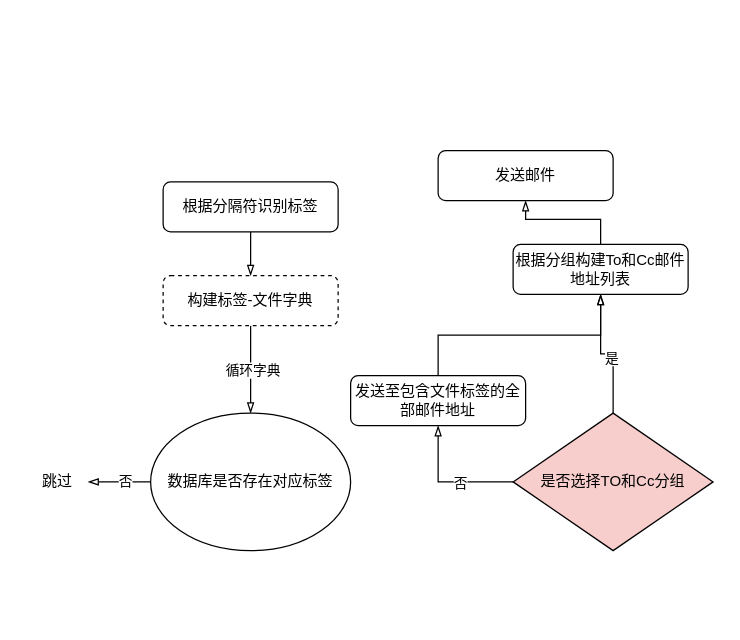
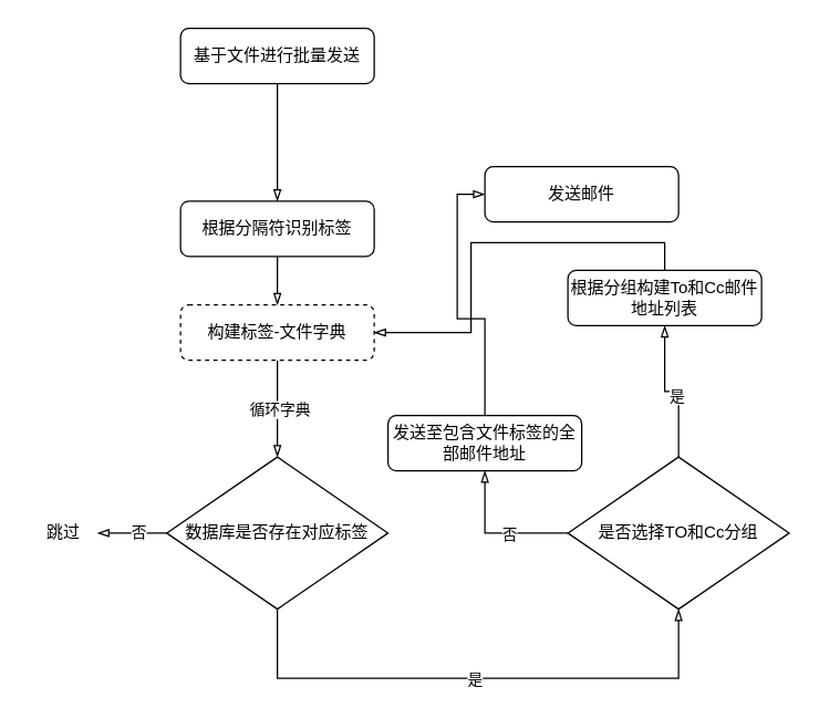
+ <mxCell id="3" value="基于文件进行批量发送" style="rounded=1;whiteSpace=wrap;html=1;fontSize=12;glass=0;strokeWidth=1;shadow=0;" parent="1" vertex="1"><mxGeometry x="130" y="20" width="140" height="40" as="geometry" /></mxCell>
+ <mxCell id="2" style="edgeStyle=orthogonalEdgeStyle;rounded=0;orthogonalLoop=1;jettySize=auto;html=1;exitX=0.5;exitY=1;exitDx=0;exitDy=0;entryX=0.5;entryY=0;entryDx=0;entryDy=0;endArrow=blockThin;endFill=0;" edge="1" parent="1" source="3" target="5"><mxGeometry relative="1" as="geometry" /></mxCell>
- <mxCell id="22" style="edgeStyle=orthogonalEdgeStyle;rounded=0;orthogonalLoop=1;jettySize=auto;html=1;exitX=0.5;exitY=0;exitDx=0;exitDy=0;entryX=0.5;entryY=1;entryDx=0;entryDy=0;endArrow=blockThin;endFill=0;" edge="1" parent="1" source="23" target="24"><mxGeometry relative="1" as="geometry" /></mxCell>
+ <mxCell id="22" style="edgeStyle=orthogonalEdgeStyle;rounded=0;orthogonalLoop=1;jettySize=auto;html=1;exitX=0.5;exitY=0;exitDx=0;exitDy=0;endArrow=blockThin;endFill=0;" edge="1" parent="1" source="23" target="8"><mxGeometry relative="1" as="geometry" /></mxCell>
- <mxCell id="20" style="edgeStyle=orthogonalEdgeStyle;rounded=0;orthogonalLoop=1;jettySize=auto;html=1;exitX=0.5;exitY=0;exitDx=0;exitDy=0;endArrow=blockThin;endFill=0;" edge="1" parent="1" source="21" target="23"><mxGeometry relative="1" as="geometry" /></mxCell>
+ <mxCell id="20" style="edgeStyle=orthogonalEdgeStyle;rounded=0;orthogonalLoop=1;jettySize=auto;html=1;exitX=0.5;exitY=0;exitDx=0;exitDy=0;entryX=0;entryY=0.5;entryDx=0;entryDy=0;endArrow=blockThin;endFill=0;" edge="1" parent="1" source="21" target="24"><mxGeometry relative="1" as="geometry" /></mxCell>
- <mxCell id="13" value="数据库是否存在对应标签" style="ellipse;whiteSpace=wrap;html=1;" vertex="1" parent="1"><mxGeometry x="120" y="330" width="160" height="110" as="geometry" /></mxCell>
+ <mxCell id="13" value="数据库是否存在对应标签" style="rhombus;whiteSpace=wrap;html=1;" vertex="1" parent="1"><mxGeometry x="120" y="330" width="160" height="110" as="geometry" /></mxCell>
- <mxCell id="19" value="是否选择TO和Cc分组" style="rhombus;whiteSpace=wrap;html=1;fillColor=#f8cecc;" vertex="1" parent="1"><mxGeometry x="410" y="330" width="160" height="110" as="geometry" /></mxCell>
+ <mxCell id="19" value="是否选择TO和Cc分组" style="rhombus;whiteSpace=wrap;html=1;" vertex="1" parent="1"><mxGeometry x="410" y="330" width="160" height="110" as="geometry" /></mxCell>
+ <mxCell id="11" style="edgeStyle=orthogonalEdgeStyle;rounded=0;orthogonalLoop=1;jettySize=auto;html=1;exitX=0.5;exitY=1;exitDx=0;exitDy=0;entryX=0.5;entryY=1;entryDx=0;entryDy=0;endArrow=blockThin;endFill=0;" edge="1" parent="1" source="13" target="19"><mxGeometry relative="1" as="geometry"><Array as="points"><mxPoint x="200" y="490" /><mxPoint x="490" y="490" /></Array></mxGeometry></mxCell>
+ <mxCell id="12" value="是" style="edgeLabel;html=1;align=center;verticalAlign=middle;resizable=0;points=[];" vertex="1" connectable="0" parent="11"><mxGeometry x="-0.013" relative="1" as="geometry"><mxPoint as="offset" /></mxGeometry></mxCell>
